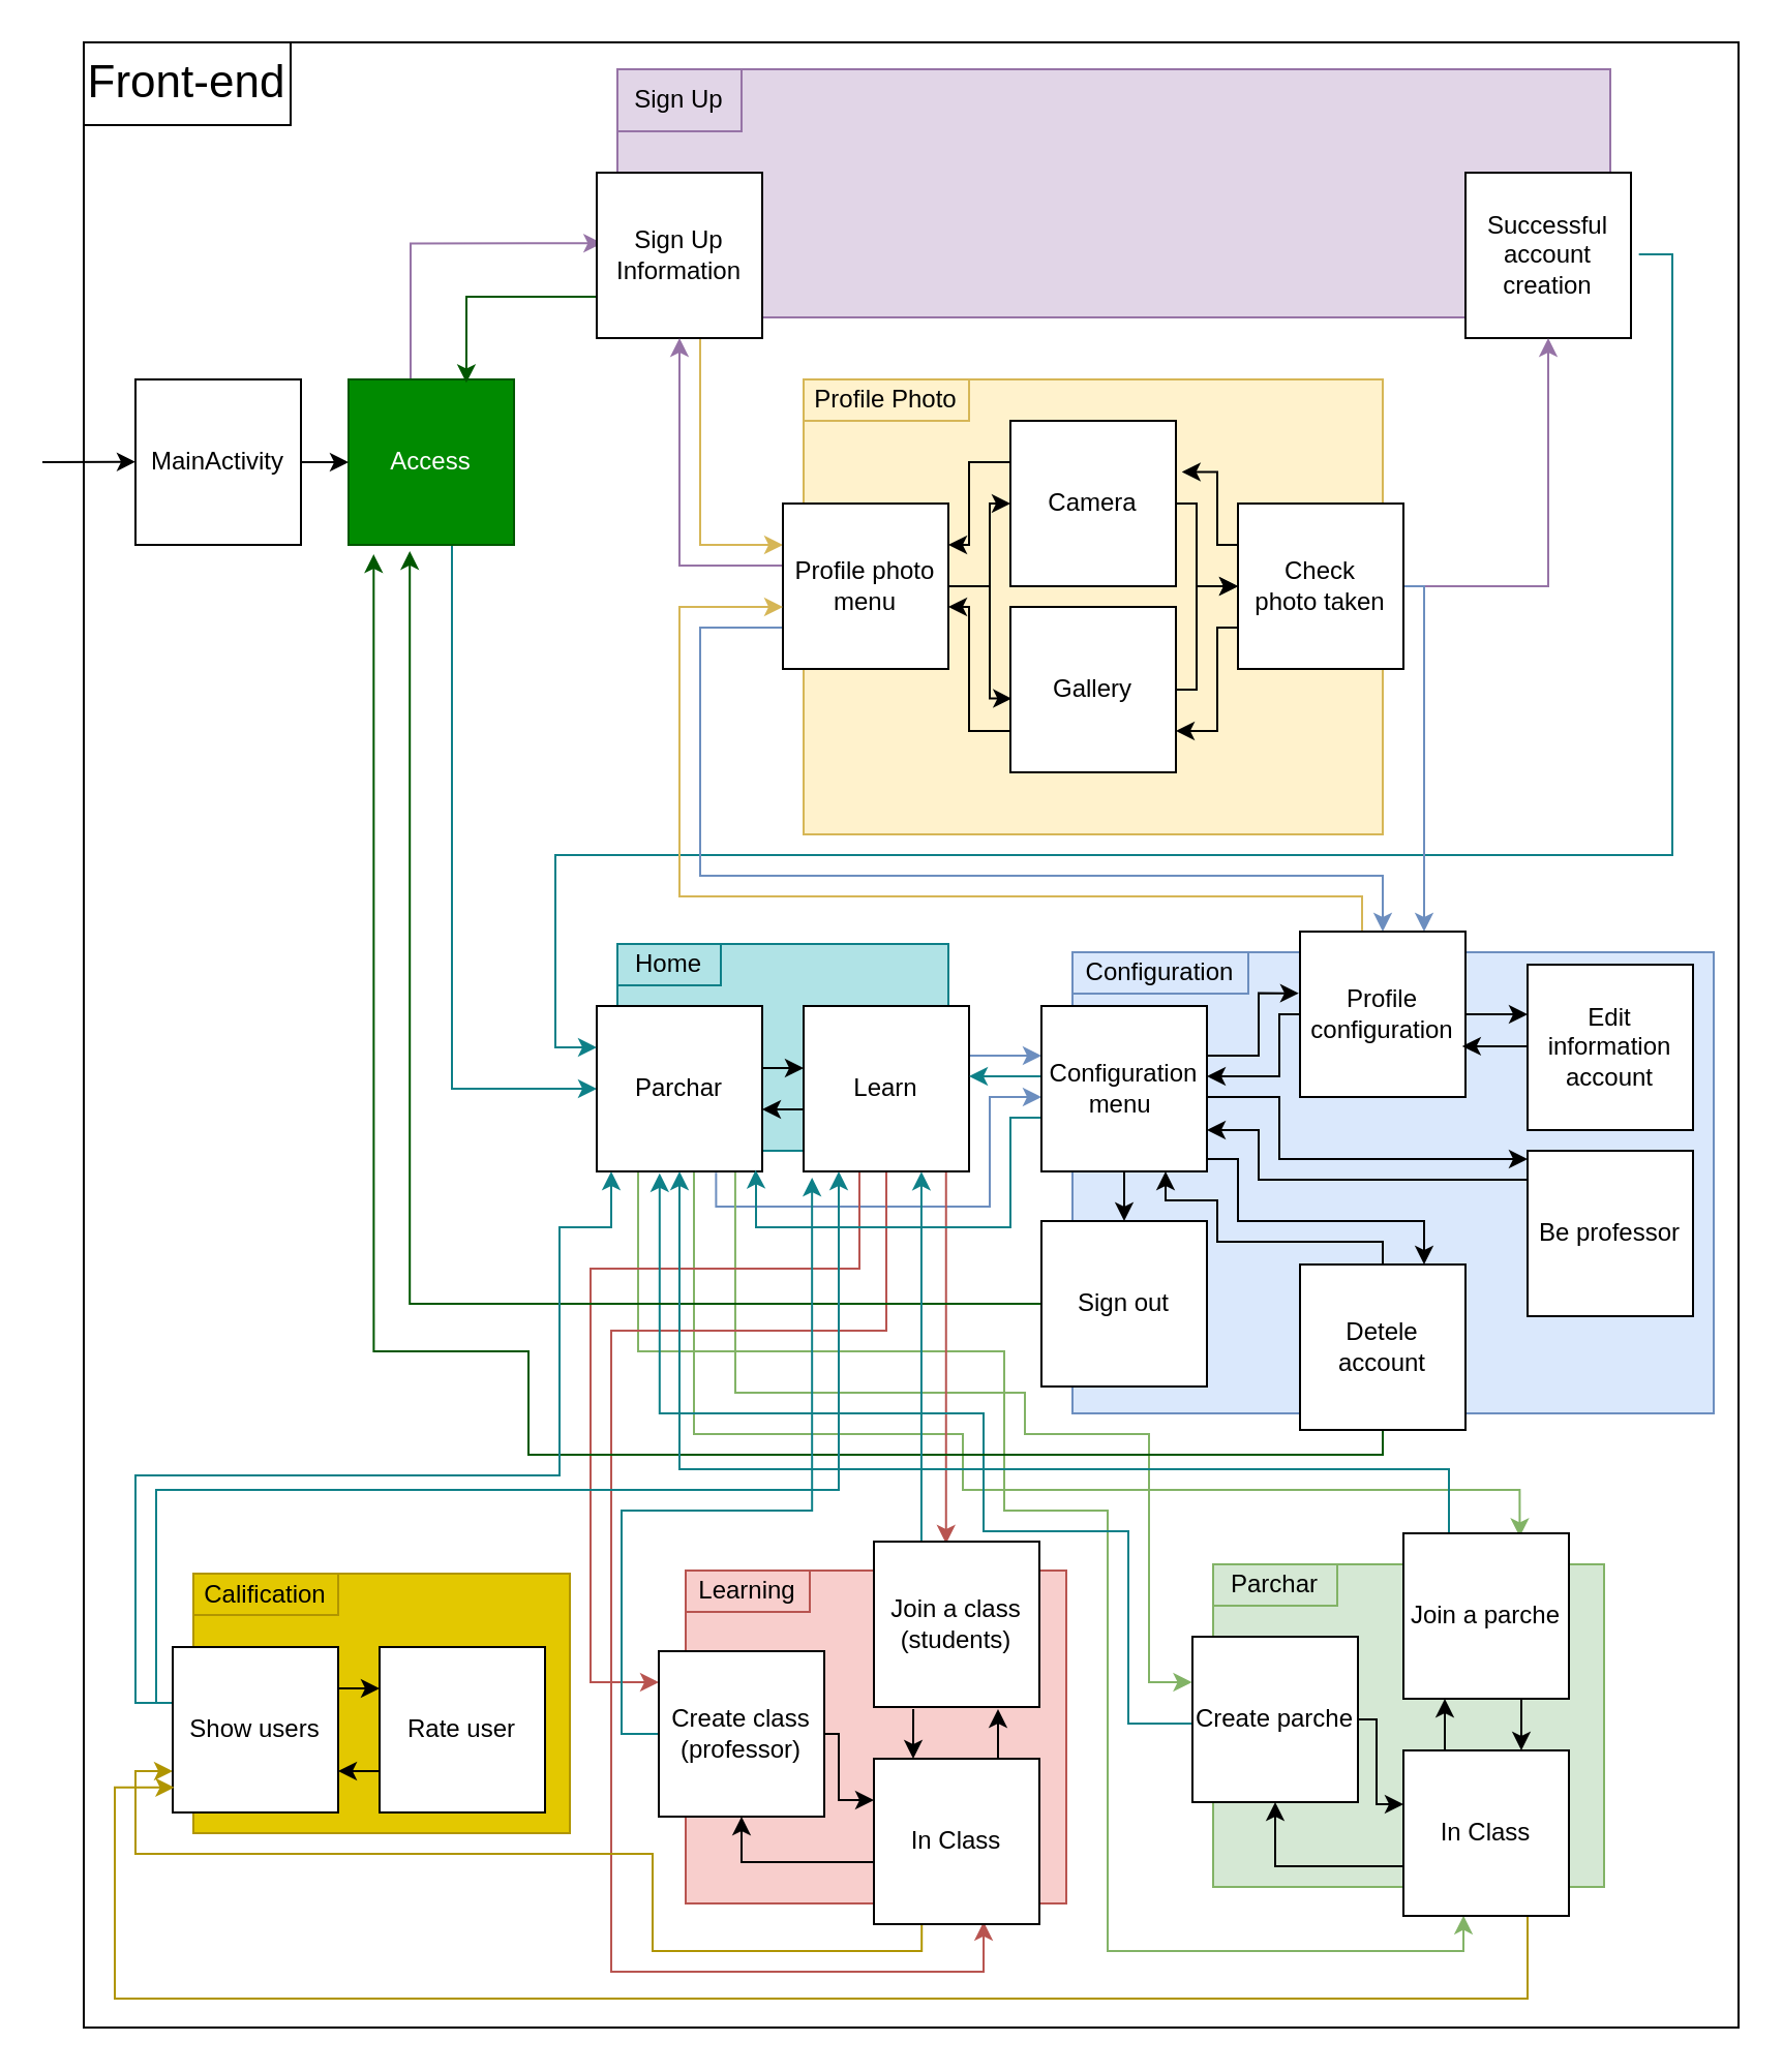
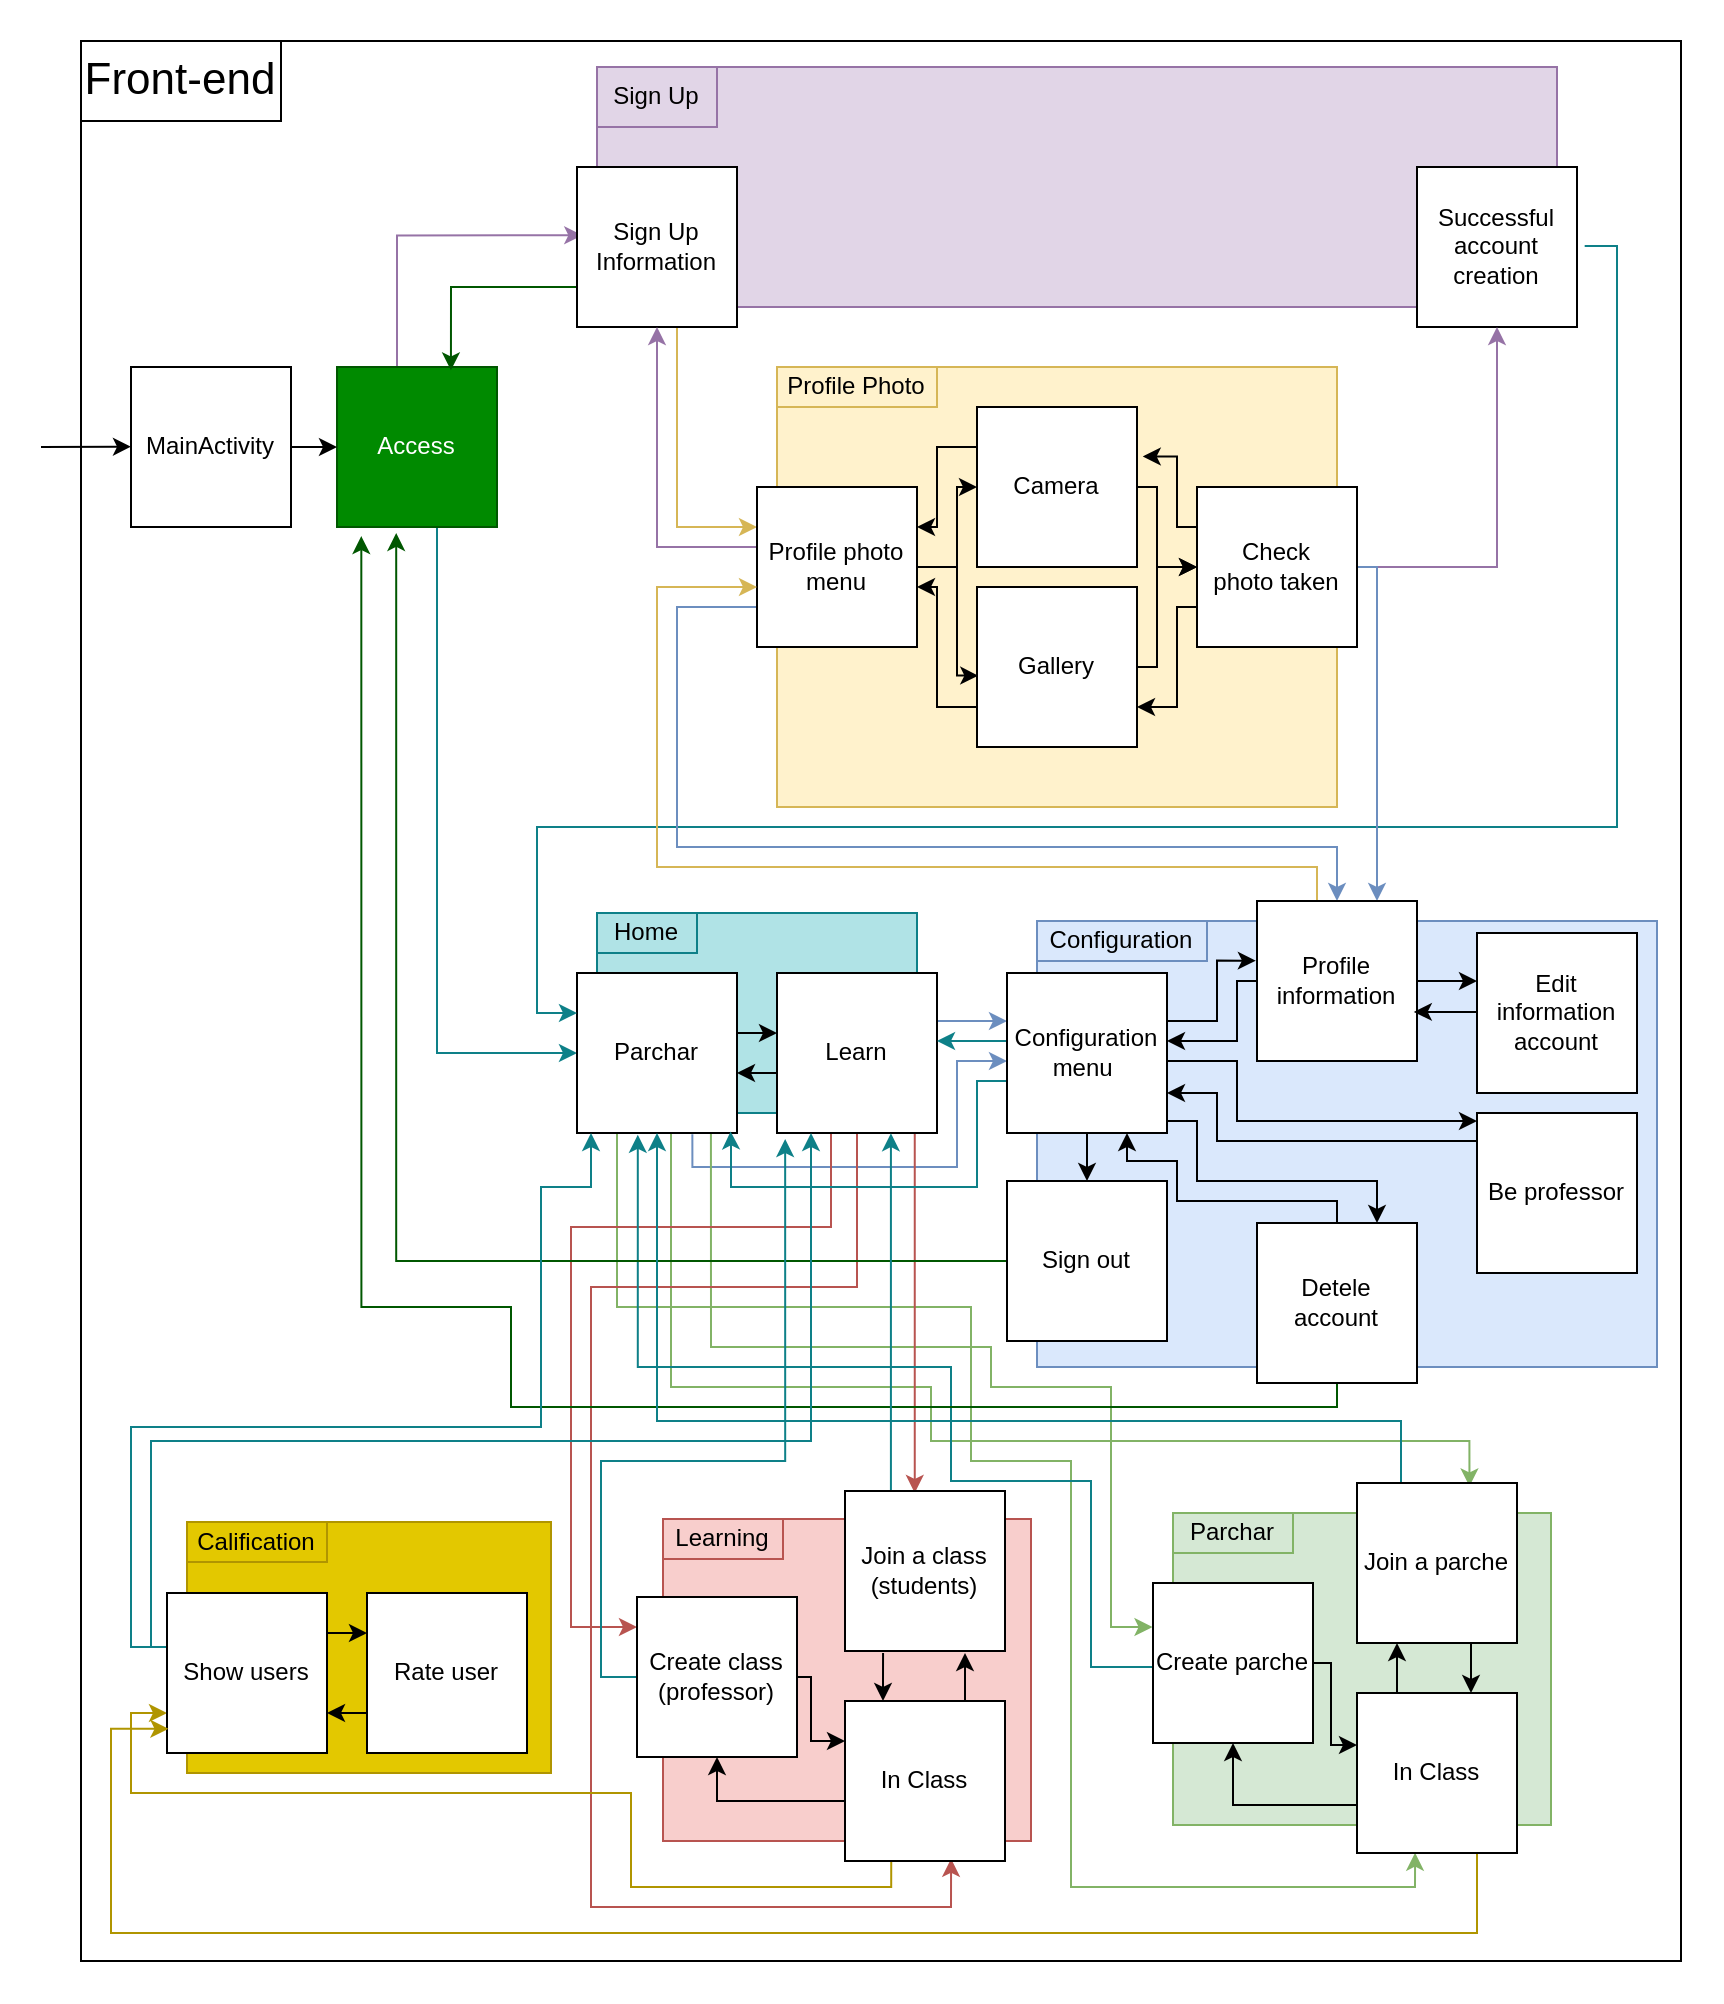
- <mxCell id="63" value="Profile configuration" style="whiteSpace=wrap;html=1;aspect=fixed;" parent="1" vertex="1"><mxGeometry x="628" y="450" width="80" height="80" as="geometry" /></mxCell>
+ <mxCell id="63" value="Profile information" style="whiteSpace=wrap;html=1;aspect=fixed;" parent="1" vertex="1"><mxGeometry x="628" y="450" width="80" height="80" as="geometry" /></mxCell>
